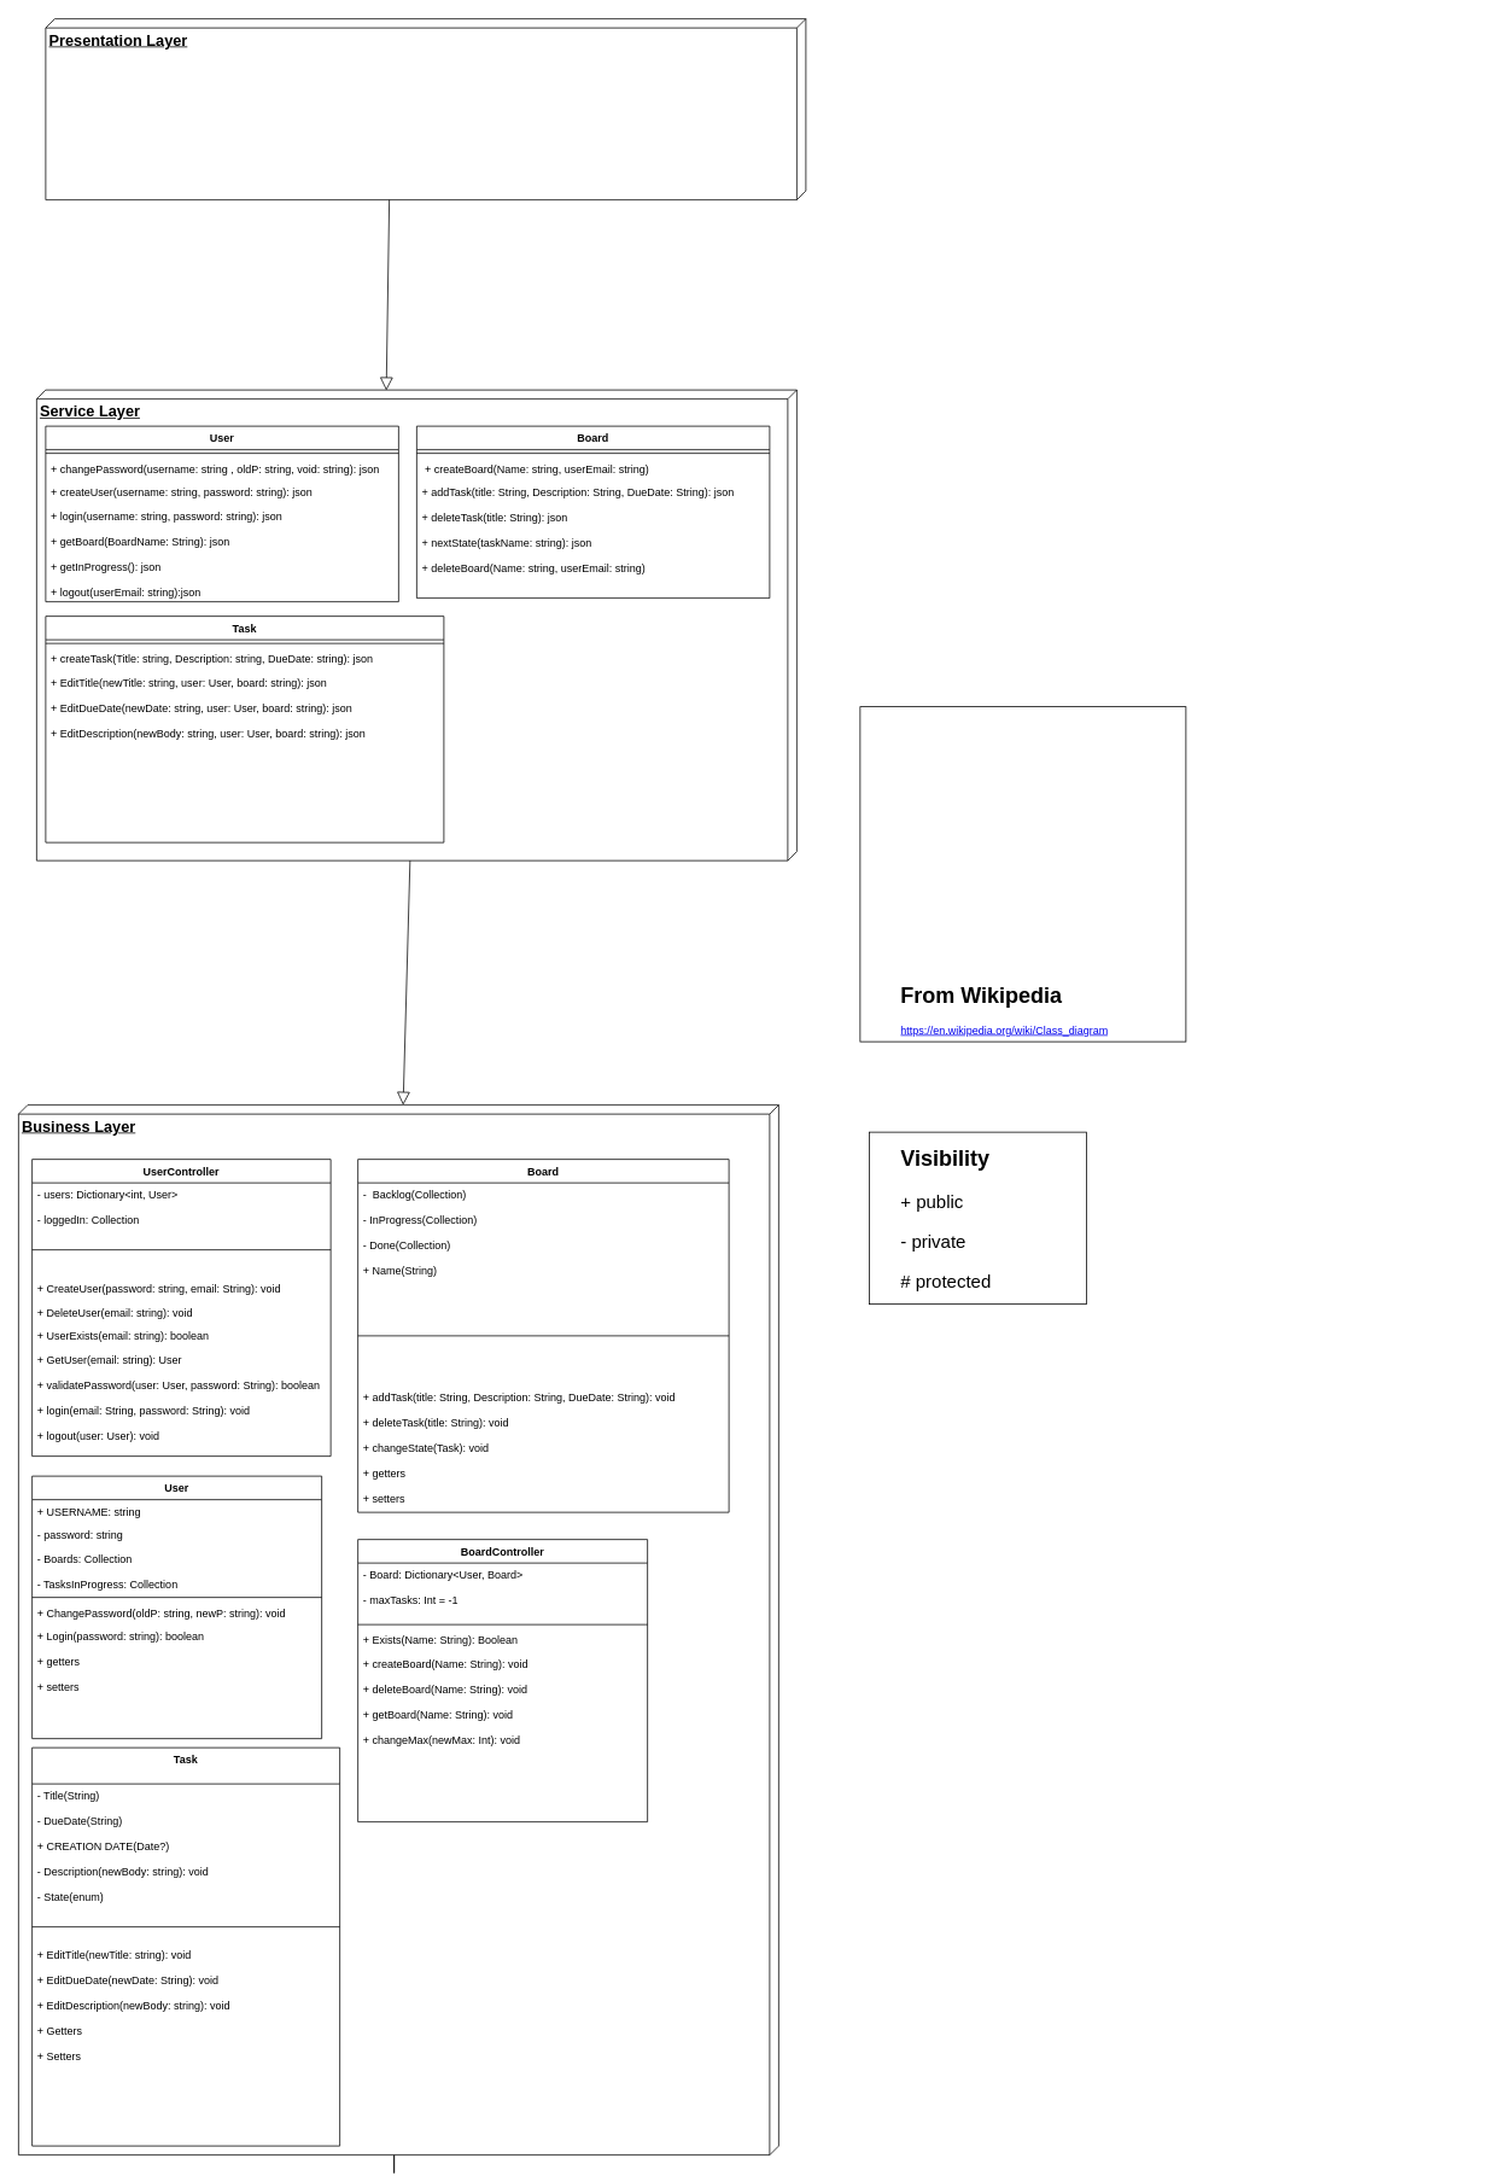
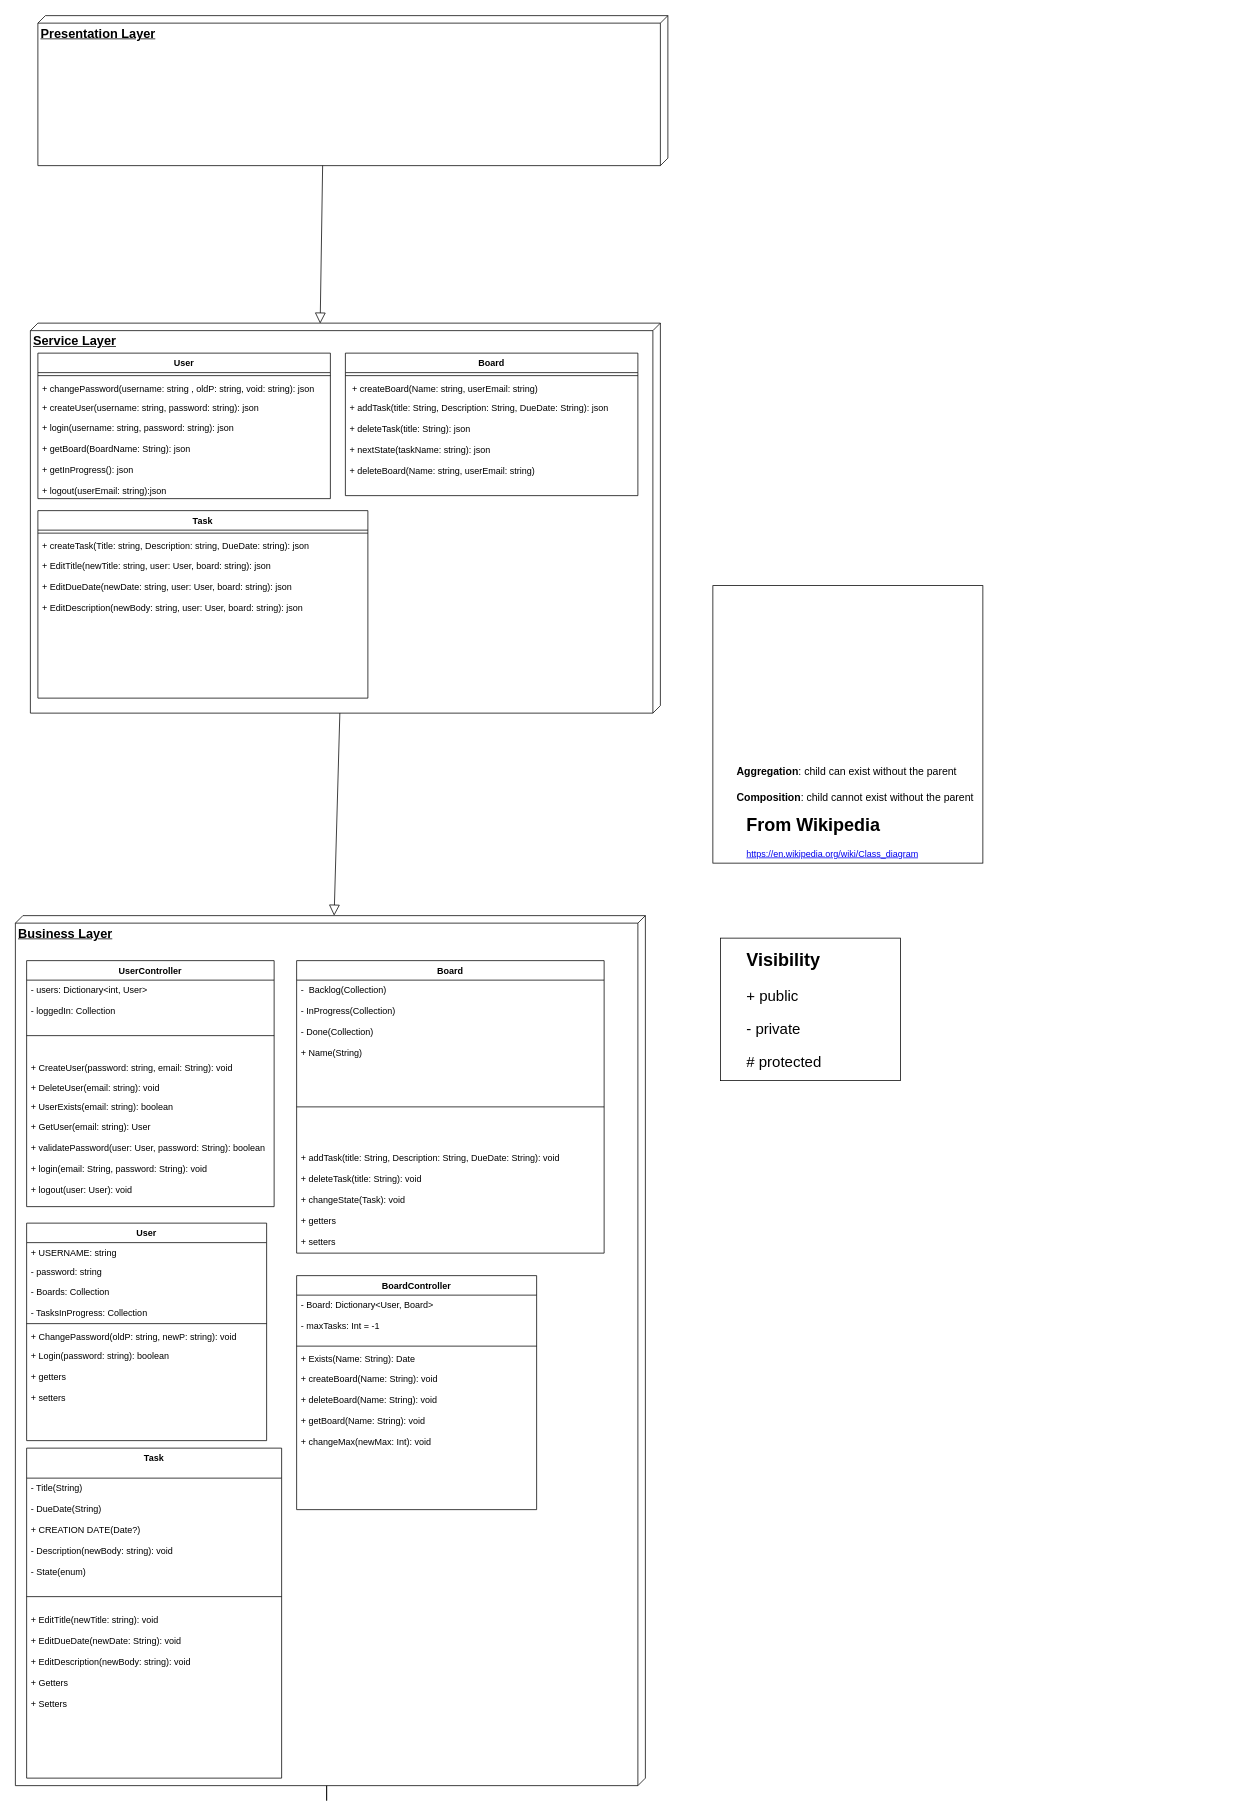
+ <mxCell id="7" value="&lt;font style=&quot;font-size: 14px&quot;&gt;&lt;b&gt;Aggregation&lt;/b&gt;: child can exist without the parent&lt;br&gt;&lt;br&gt;&lt;b&gt;Composition&lt;/b&gt;: child cannot exist without the parent&lt;br&gt;&lt;/font&gt;" style="text;html=1;align=left;verticalAlign=middle;resizable=0;points=[];autosize=1;" vertex="1" parent="3"><mxGeometry x="20" y="160" width="330" height="50" as="geometry" /></mxCell>
- <mxCell id="46" value="+ Exists(Name: String): Boolean" style="text;strokeColor=none;fillColor=none;align=left;verticalAlign=top;spacingLeft=4;spacingRight=4;overflow=hidden;rotatable=0;points=[[0,0.5],[1,0.5]];portConstraint=eastwest;" vertex="1" parent="43"><mxGeometry y="98" width="320" height="26" as="geometry" /></mxCell>
+ <mxCell id="46" value="+ Exists(Name: String): Date" style="text;strokeColor=none;fillColor=none;align=left;verticalAlign=top;spacingLeft=4;spacingRight=4;overflow=hidden;rotatable=0;points=[[0,0.5],[1,0.5]];portConstraint=eastwest;" vertex="1" parent="43"><mxGeometry y="98" width="320" height="26" as="geometry" /></mxCell>
